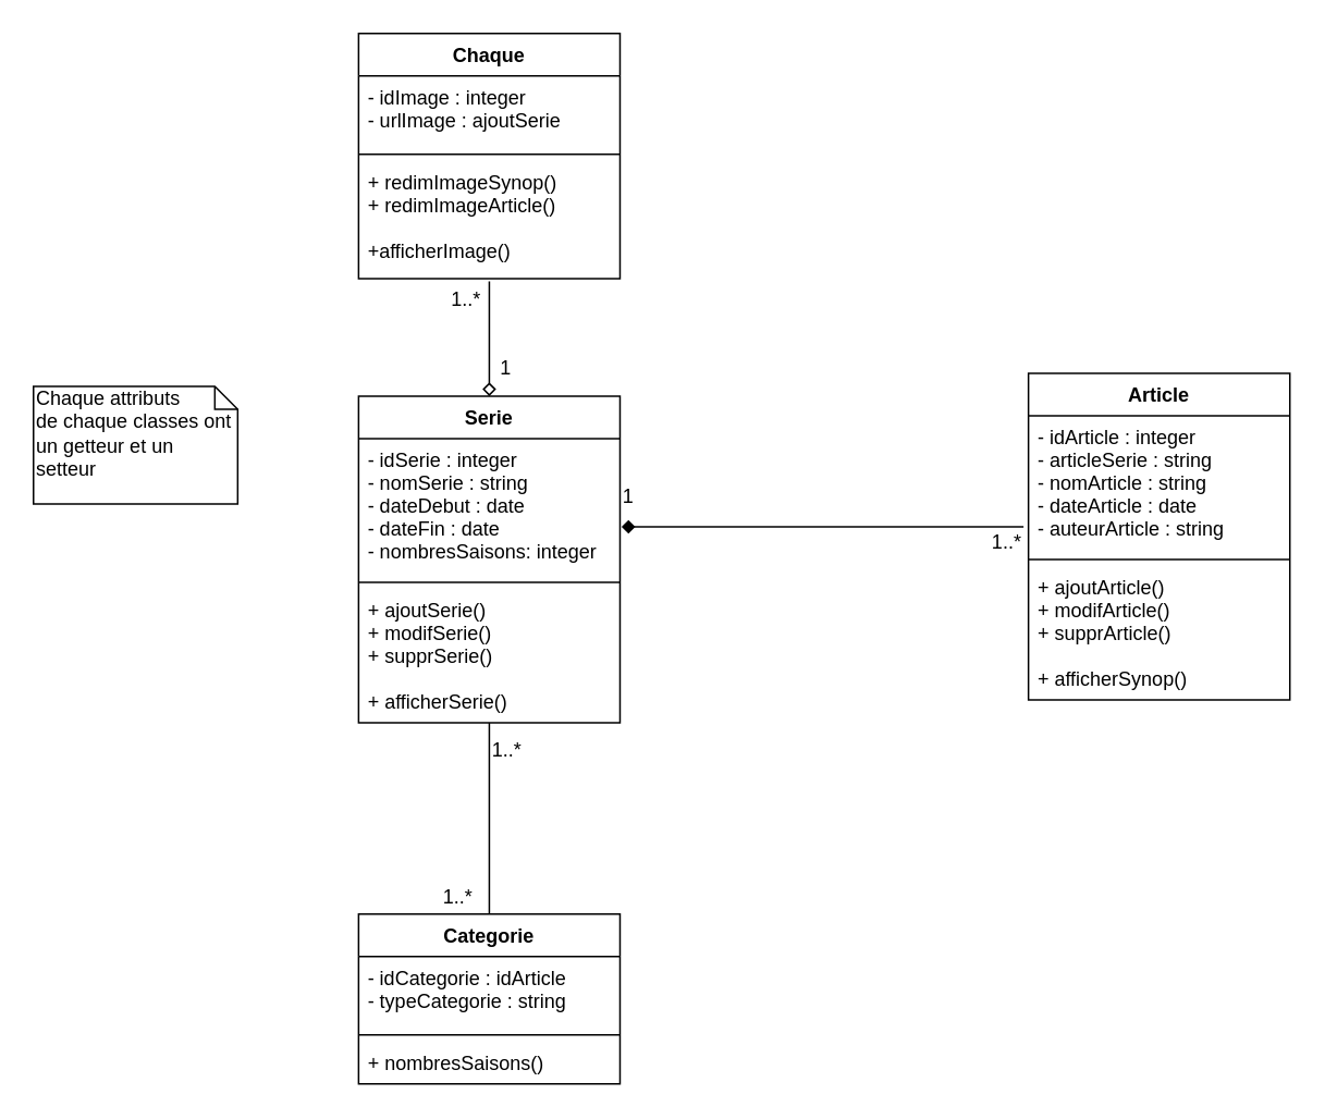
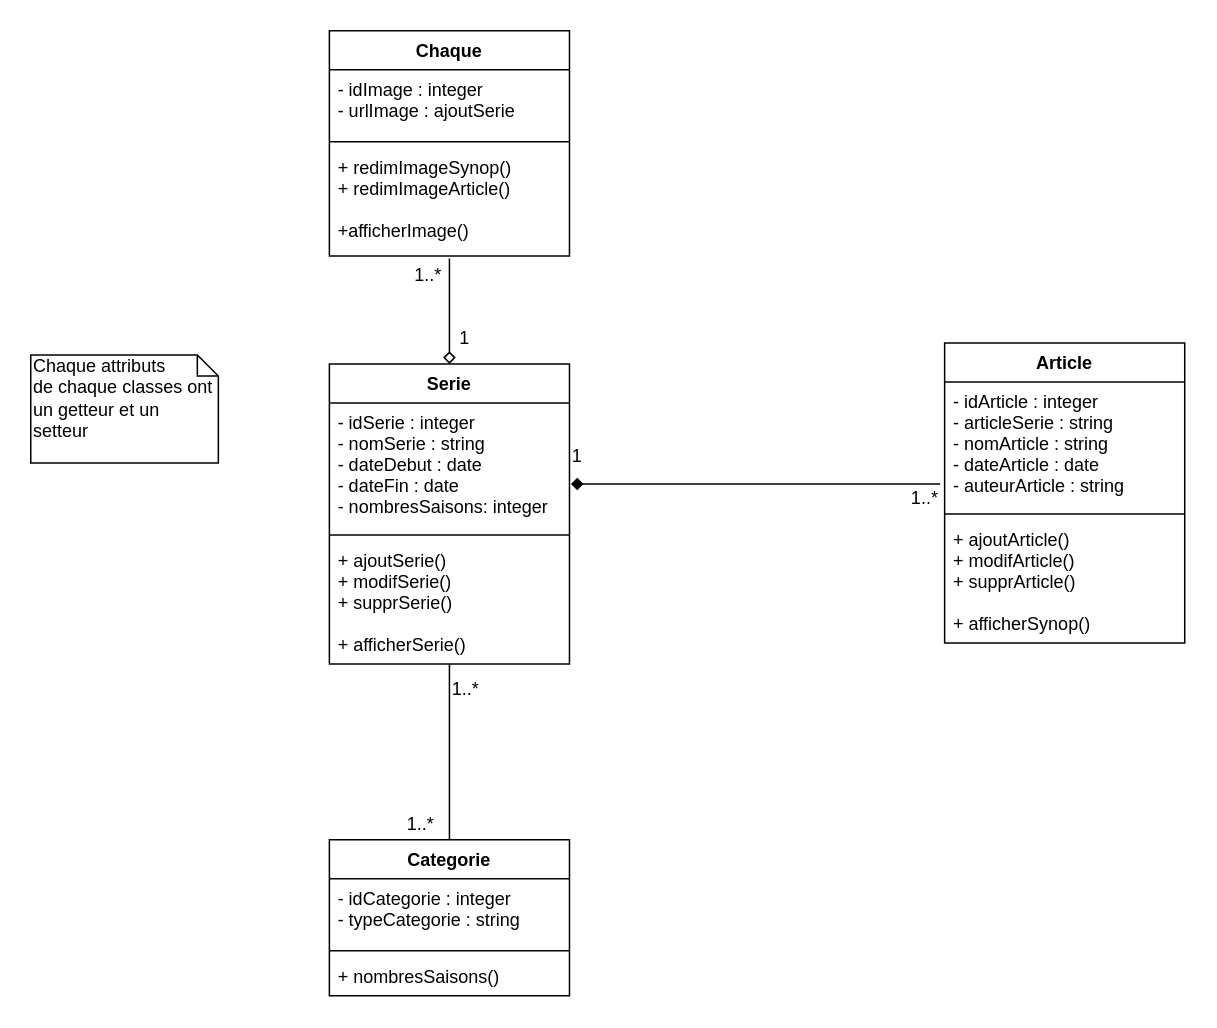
- <mxCell id="9" value="- idCategorie : idArticle&#10;- typeCategorie : string&#10;" style="text;strokeColor=none;fillColor=none;align=left;verticalAlign=top;spacingLeft=4;spacingRight=4;overflow=hidden;rotatable=0;points=[[0,0.5],[1,0.5]];portConstraint=eastwest;" parent="8" vertex="1"><mxGeometry y="26" width="160" height="44" as="geometry" /></mxCell>
+ <mxCell id="9" value="- idCategorie : integer&#10;- typeCategorie : string&#10;" style="text;strokeColor=none;fillColor=none;align=left;verticalAlign=top;spacingLeft=4;spacingRight=4;overflow=hidden;rotatable=0;points=[[0,0.5],[1,0.5]];portConstraint=eastwest;" parent="8" vertex="1"><mxGeometry y="26" width="160" height="44" as="geometry" /></mxCell>
